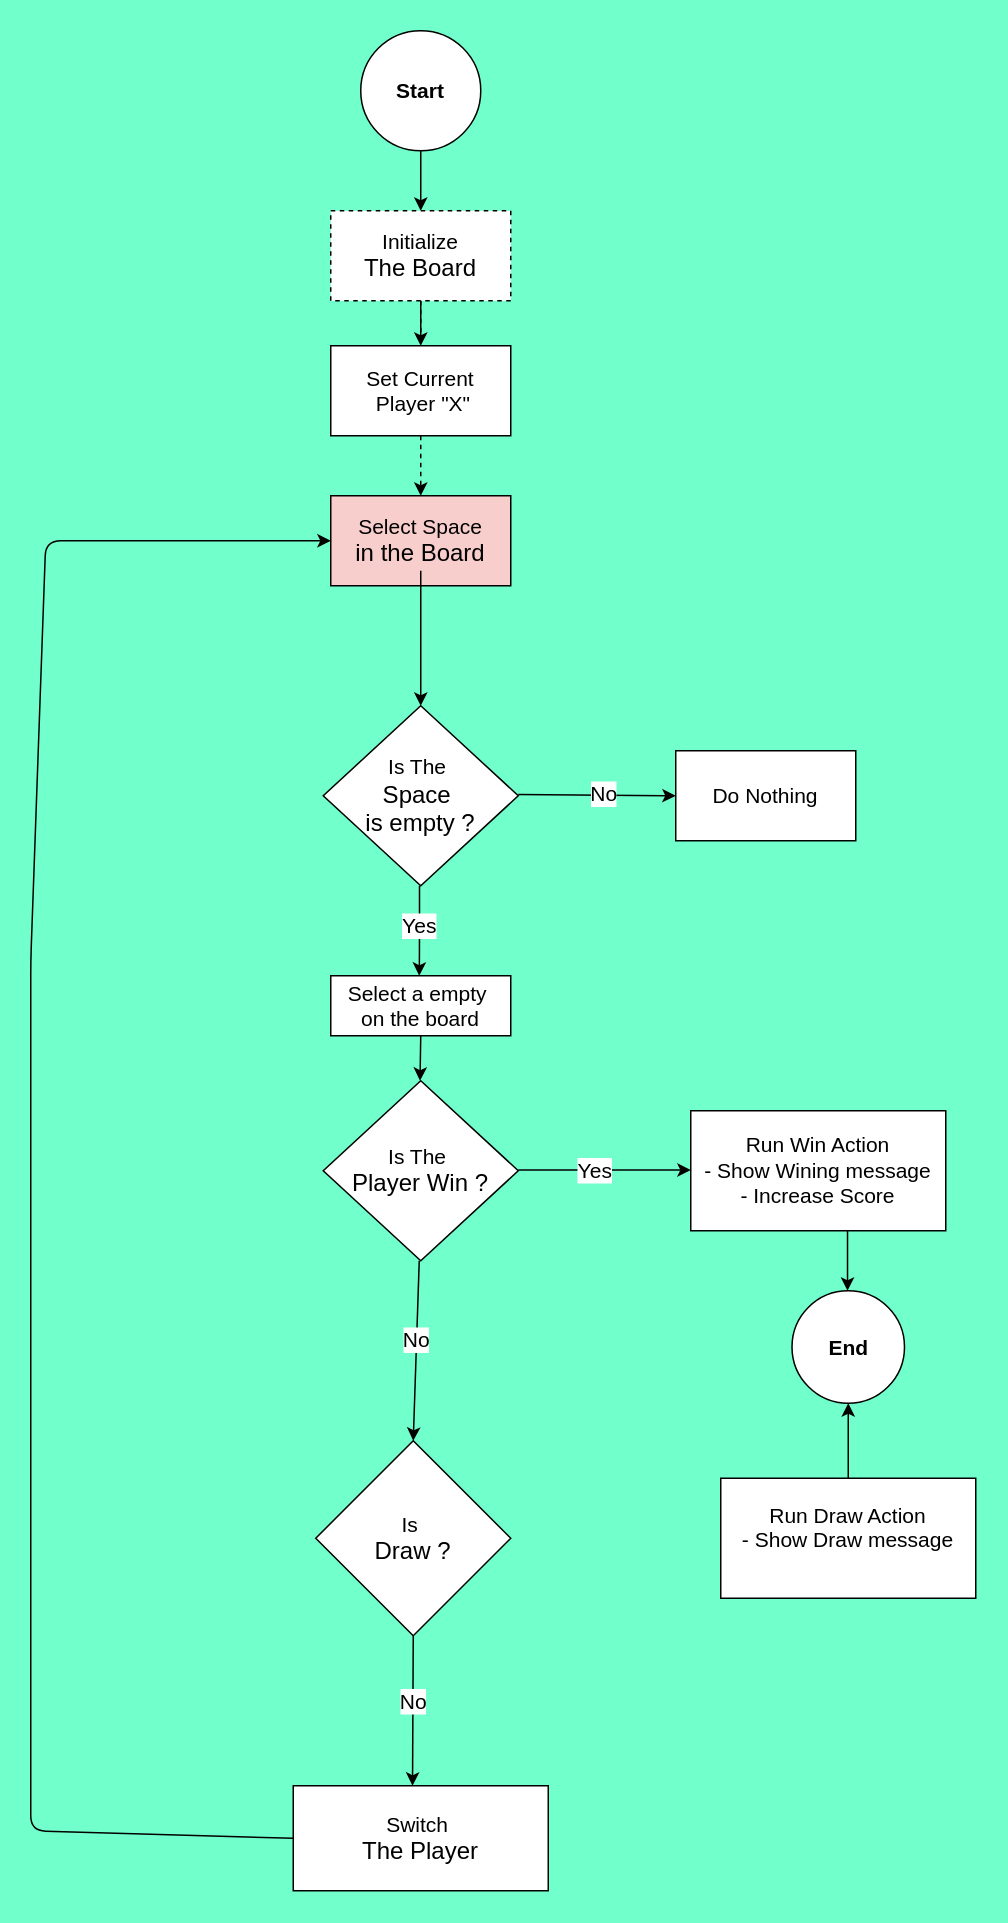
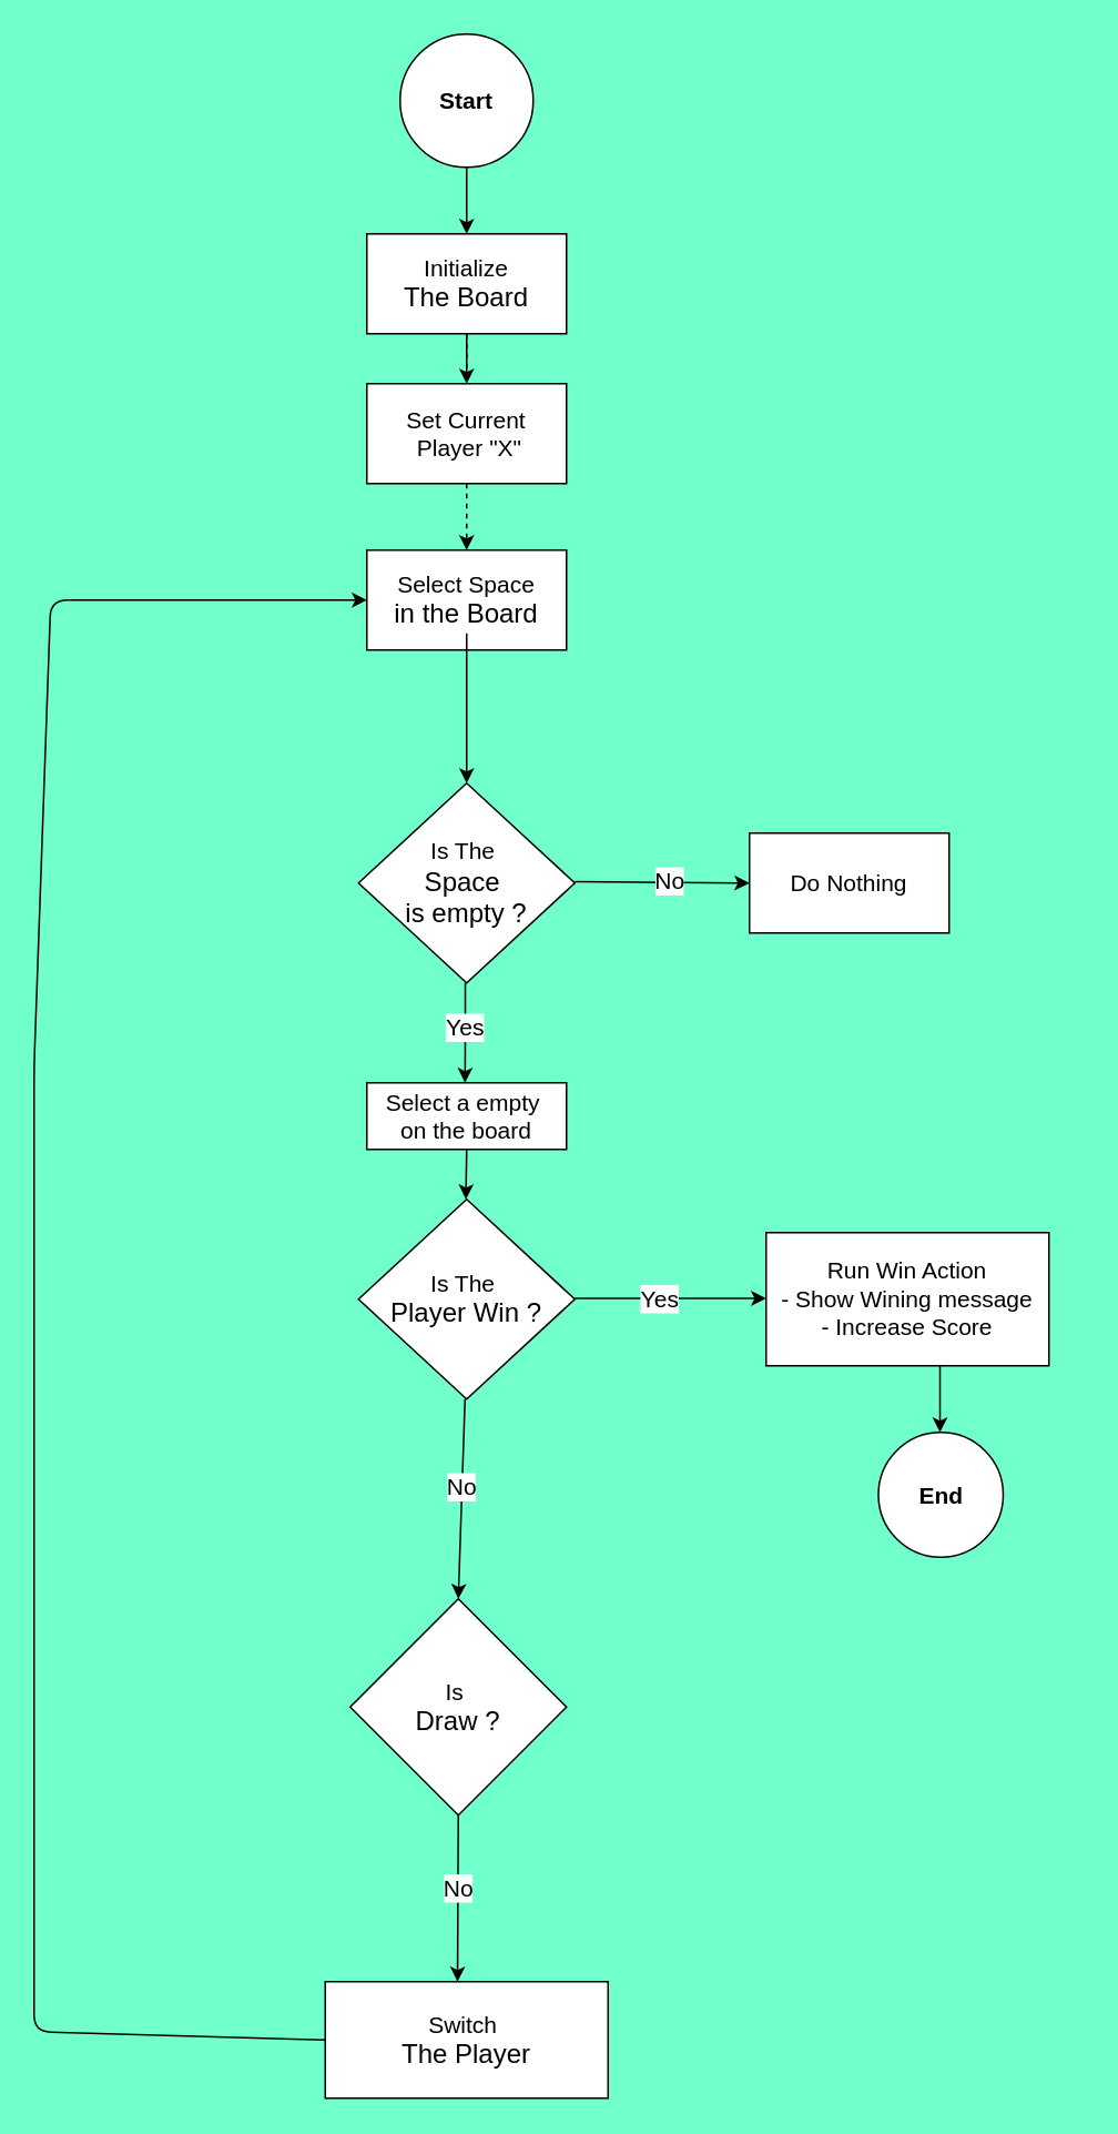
- <mxCell id="5" value="&lt;font style=&quot;font-size: 14px;&quot;&gt;Initialize&lt;/font&gt;&lt;div&gt;&lt;font size=&quot;3&quot;&gt;The Board&lt;/font&gt;&lt;/div&gt;" style="rounded=0;whiteSpace=wrap;html=1;dashed=1;" vertex="1" parent="1"><mxGeometry x="220" y="140" width="120" height="60" as="geometry" /></mxCell>
+ <mxCell id="5" value="&lt;font style=&quot;font-size: 14px;&quot;&gt;Initialize&lt;/font&gt;&lt;div&gt;&lt;font size=&quot;3&quot;&gt;The Board&lt;/font&gt;&lt;/div&gt;" style="rounded=0;whiteSpace=wrap;html=1;" vertex="1" parent="1"><mxGeometry x="220" y="140" width="120" height="60" as="geometry" /></mxCell>
- <mxCell id="7" value="&lt;font style=&quot;font-size: 14px;&quot;&gt;Select Space&lt;/font&gt;&lt;div&gt;&lt;font size=&quot;3&quot;&gt;in the Board&lt;/font&gt;&lt;/div&gt;" style="rounded=0;whiteSpace=wrap;html=1;fillColor=#f8cecc;" vertex="1" parent="1"><mxGeometry x="220" y="330" width="120" height="60" as="geometry" /></mxCell>
+ <mxCell id="7" value="&lt;font style=&quot;font-size: 14px;&quot;&gt;Select Space&lt;/font&gt;&lt;div&gt;&lt;font size=&quot;3&quot;&gt;in the Board&lt;/font&gt;&lt;/div&gt;" style="rounded=0;whiteSpace=wrap;html=1;" vertex="1" parent="1"><mxGeometry x="220" y="330" width="120" height="60" as="geometry" /></mxCell>
- <mxCell id="22" value="" style="endArrow=classic;html=1;entryX=0.5;entryY=1;entryDx=0;entryDy=0;exitX=0.5;exitY=0;exitDx=0;exitDy=0;" edge="1" parent="1" source="19" target="20"><mxGeometry x="-0.111" width="50" height="50" relative="1" as="geometry"><mxPoint x="559.17" y="910" as="sourcePoint" /><mxPoint x="559.17" y="950" as="targetPoint" /><Array as="points" /><mxPoint as="offset" /></mxGeometry></mxCell>
- <mxCell id="19" value="&lt;font style=&quot;font-size: 14px;&quot;&gt;Run Draw Action&lt;/font&gt;&lt;div&gt;&lt;font style=&quot;font-size: 14px;&quot;&gt;- Show Draw message&lt;/font&gt;&lt;/div&gt;&lt;div&gt;&lt;br&gt;&lt;/div&gt;" style="rounded=0;whiteSpace=wrap;html=1;" vertex="1" parent="1"><mxGeometry x="480" y="985" width="170" height="80" as="geometry" /></mxCell>
